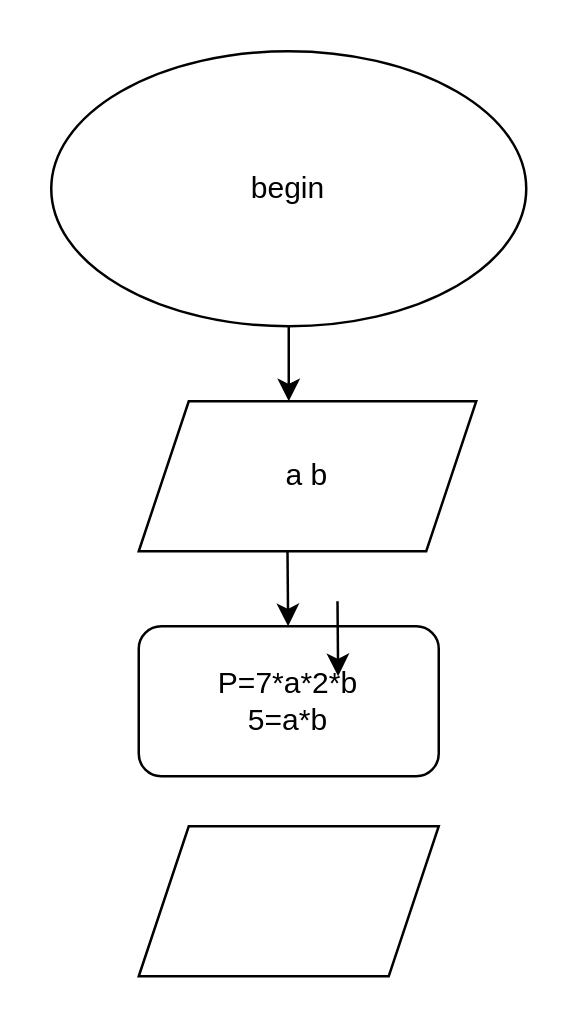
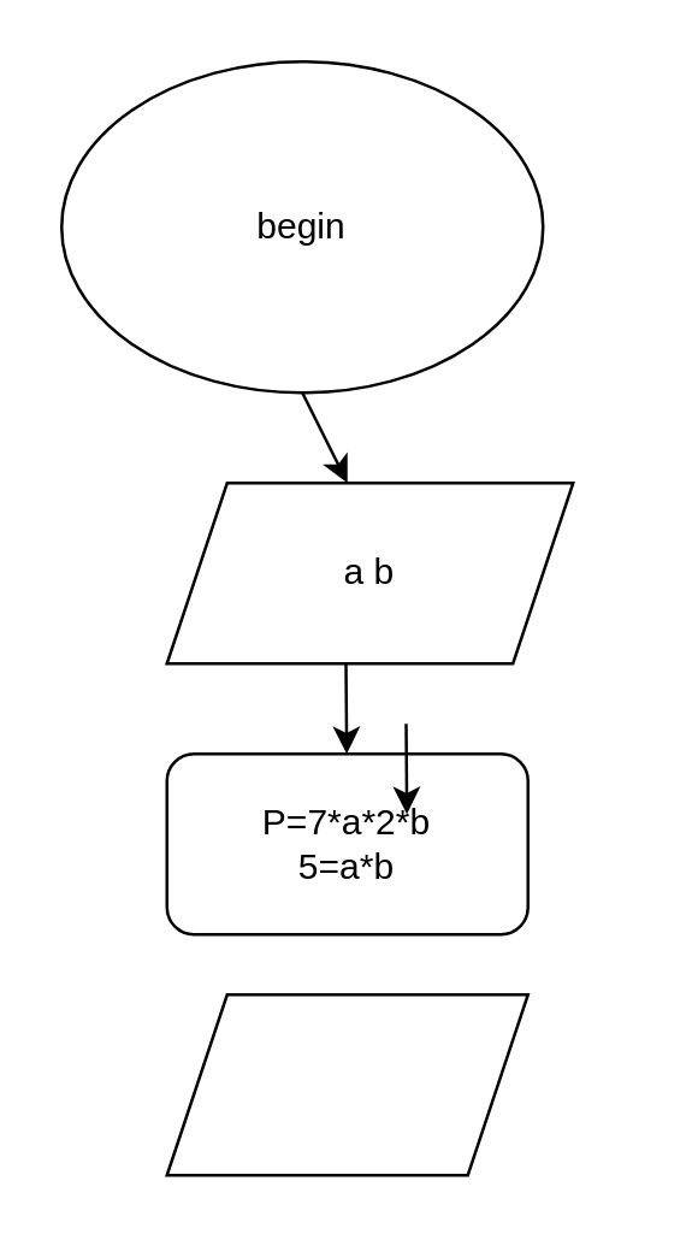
- <mxCell id="2" value="begin" style="ellipse;whiteSpace=wrap;html=1;" vertex="1" parent="1"><mxGeometry x="20" y="20" width="190" height="110" as="geometry" /></mxCell>
+ <mxCell id="2" value="begin" style="ellipse;whiteSpace=wrap;html=1;" vertex="1" parent="1"><mxGeometry x="20" y="20" width="160" height="110" as="geometry" /></mxCell>
